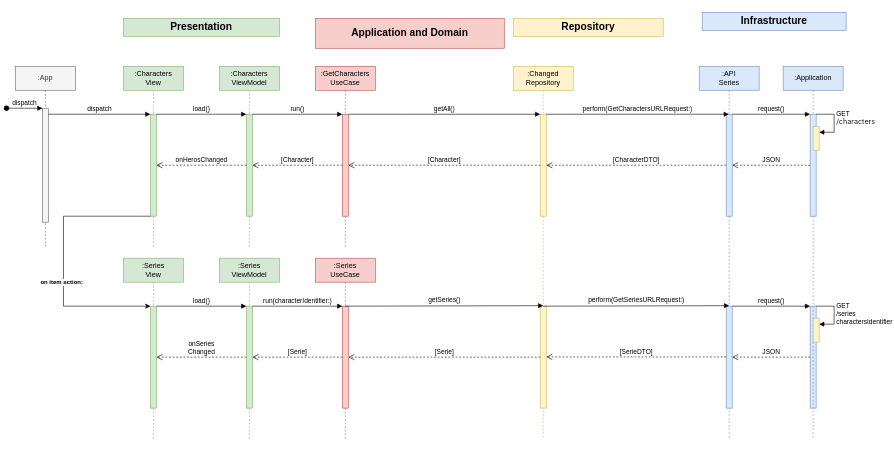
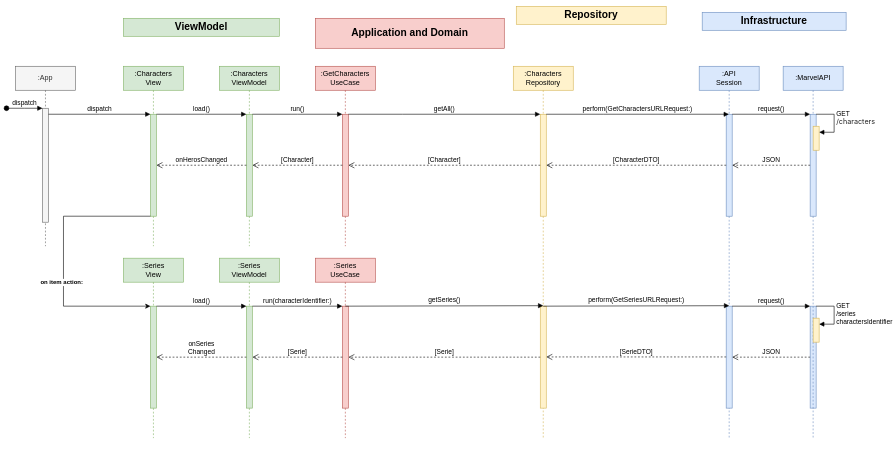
- <mxCell id="9" value="Presentation" style="text;html=1;align=center;verticalAlign=middle;whiteSpace=wrap;rounded=0;fontSize=17;fontStyle=1;fillColor=#d5e8d4;strokeColor=#82b366;" vertex="1" parent="1"><mxGeometry x="200" y="30" width="260" height="30" as="geometry" /></mxCell>
+ <mxCell id="9" value="ViewModel" style="text;html=1;align=center;verticalAlign=middle;whiteSpace=wrap;rounded=0;fontSize=17;fontStyle=1;fillColor=#d5e8d4;strokeColor=#82b366;" vertex="1" parent="1"><mxGeometry x="200" y="30" width="260" height="30" as="geometry" /></mxCell>
- <mxCell id="11" value="Repository" style="text;html=1;align=center;verticalAlign=middle;whiteSpace=wrap;rounded=0;fontSize=17;fontStyle=1;fillColor=#fff2cc;strokeColor=#d6b656;" vertex="1" parent="1"><mxGeometry x="850" y="30" width="250" height="30" as="geometry" /></mxCell>
+ <mxCell id="11" value="Repository" style="text;html=1;align=center;verticalAlign=middle;whiteSpace=wrap;rounded=0;fontSize=17;fontStyle=1;fillColor=#fff2cc;strokeColor=#d6b656;" vertex="1" parent="1"><mxGeometry x="855" y="10" width="250" height="30" as="geometry" /></mxCell>
- <mxCell id="15" value=":Changed&lt;div&gt;Repository&lt;/div&gt;" style="shape=umlLifeline;perimeter=lifelinePerimeter;whiteSpace=wrap;html=1;container=1;dropTarget=0;collapsible=0;recursiveResize=0;outlineConnect=0;portConstraint=eastwest;newEdgeStyle={&quot;edgeStyle&quot;:&quot;elbowEdgeStyle&quot;,&quot;elbow&quot;:&quot;vertical&quot;,&quot;curved&quot;:0,&quot;rounded&quot;:0};fillColor=#fff2cc;strokeColor=#d6b656;" vertex="1" parent="1"><mxGeometry x="850" y="110" width="100" height="620" as="geometry" /></mxCell>
+ <mxCell id="15" value=":Characters&lt;div&gt;Repository&lt;/div&gt;" style="shape=umlLifeline;perimeter=lifelinePerimeter;whiteSpace=wrap;html=1;container=1;dropTarget=0;collapsible=0;recursiveResize=0;outlineConnect=0;portConstraint=eastwest;newEdgeStyle={&quot;edgeStyle&quot;:&quot;elbowEdgeStyle&quot;,&quot;elbow&quot;:&quot;vertical&quot;,&quot;curved&quot;:0,&quot;rounded&quot;:0};fillColor=#fff2cc;strokeColor=#d6b656;" vertex="1" parent="1"><mxGeometry x="850" y="110" width="100" height="620" as="geometry" /></mxCell>
- <mxCell id="20" value=":API&lt;div&gt;Series&lt;/div&gt;" style="shape=umlLifeline;perimeter=lifelinePerimeter;whiteSpace=wrap;html=1;container=1;dropTarget=0;collapsible=0;recursiveResize=0;outlineConnect=0;portConstraint=eastwest;newEdgeStyle={&quot;edgeStyle&quot;:&quot;elbowEdgeStyle&quot;,&quot;elbow&quot;:&quot;vertical&quot;,&quot;curved&quot;:0,&quot;rounded&quot;:0};fillColor=#dae8fc;strokeColor=#6c8ebf;" vertex="1" parent="1"><mxGeometry x="1160" y="110" width="100" height="620" as="geometry" /></mxCell>
+ <mxCell id="20" value=":API&lt;div&gt;Session&lt;/div&gt;" style="shape=umlLifeline;perimeter=lifelinePerimeter;whiteSpace=wrap;html=1;container=1;dropTarget=0;collapsible=0;recursiveResize=0;outlineConnect=0;portConstraint=eastwest;newEdgeStyle={&quot;edgeStyle&quot;:&quot;elbowEdgeStyle&quot;,&quot;elbow&quot;:&quot;vertical&quot;,&quot;curved&quot;:0,&quot;rounded&quot;:0};fillColor=#dae8fc;strokeColor=#6c8ebf;" vertex="1" parent="1"><mxGeometry x="1160" y="110" width="100" height="620" as="geometry" /></mxCell>
- <mxCell id="24" value=":Application" style="shape=umlLifeline;perimeter=lifelinePerimeter;whiteSpace=wrap;html=1;container=1;dropTarget=0;collapsible=0;recursiveResize=0;outlineConnect=0;portConstraint=eastwest;newEdgeStyle={&quot;edgeStyle&quot;:&quot;elbowEdgeStyle&quot;,&quot;elbow&quot;:&quot;vertical&quot;,&quot;curved&quot;:0,&quot;rounded&quot;:0};fillColor=#dae8fc;strokeColor=#6c8ebf;" vertex="1" parent="1"><mxGeometry x="1300" y="110" width="100" height="620" as="geometry" /></mxCell>
+ <mxCell id="24" value=":MarvelAPI" style="shape=umlLifeline;perimeter=lifelinePerimeter;whiteSpace=wrap;html=1;container=1;dropTarget=0;collapsible=0;recursiveResize=0;outlineConnect=0;portConstraint=eastwest;newEdgeStyle={&quot;edgeStyle&quot;:&quot;elbowEdgeStyle&quot;,&quot;elbow&quot;:&quot;vertical&quot;,&quot;curved&quot;:0,&quot;rounded&quot;:0};fillColor=#dae8fc;strokeColor=#6c8ebf;" vertex="1" parent="1"><mxGeometry x="1300" y="110" width="100" height="620" as="geometry" /></mxCell>
